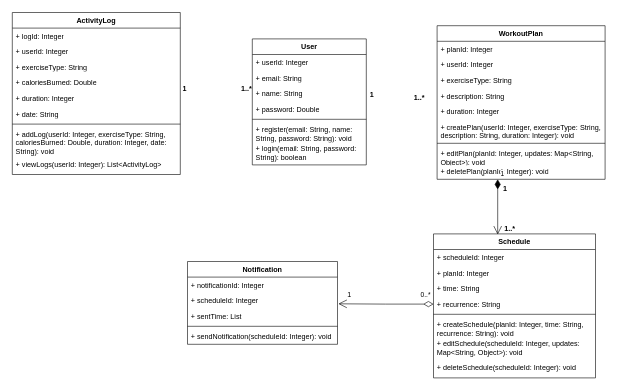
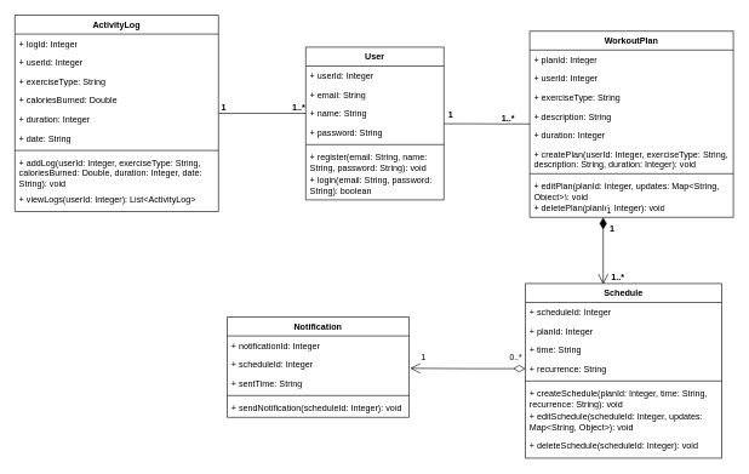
+ <mxCell id="51" style="rounded=0;orthogonalLoop=1;jettySize=auto;html=1;endArrow=none;endFill=0;" parent="1" source="5" target="37" edge="1"><mxGeometry relative="1" as="geometry" /></mxCell>
+ <mxCell id="10" style="rounded=0;orthogonalLoop=1;jettySize=auto;html=1;endArrow=none;endFill=0;" parent="1" source="11" target="2" edge="1"><mxGeometry relative="1" as="geometry" /></mxCell>
- <mxCell id="6" value="+ password: Double&lt;div style=&quot;border-color: var(--border-color); padding: 0px; margin: 0px;&quot;&gt;&lt;br style=&quot;border-color: var(--border-color); padding: 0px; margin: 0px;&quot;&gt;&lt;/div&gt;" style="text;strokeColor=none;fillColor=none;align=left;verticalAlign=top;spacingLeft=4;spacingRight=4;overflow=hidden;rotatable=0;points=[[0,0.5],[1,0.5]];portConstraint=eastwest;whiteSpace=wrap;html=1;" parent="2" vertex="1"><mxGeometry y="104" width="190" height="26" as="geometry" /></mxCell>
+ <mxCell id="6" value="+ password: String&lt;div style=&quot;border-color: var(--border-color); padding: 0px; margin: 0px;&quot;&gt;&lt;br style=&quot;border-color: var(--border-color); padding: 0px; margin: 0px;&quot;&gt;&lt;/div&gt;" style="text;strokeColor=none;fillColor=none;align=left;verticalAlign=top;spacingLeft=4;spacingRight=4;overflow=hidden;rotatable=0;points=[[0,0.5],[1,0.5]];portConstraint=eastwest;whiteSpace=wrap;html=1;" parent="2" vertex="1"><mxGeometry y="104" width="190" height="26" as="geometry" /></mxCell>
- <mxCell id="34" value="+&amp;nbsp;sentTime: List" style="text;strokeColor=none;fillColor=none;align=left;verticalAlign=top;spacingLeft=4;spacingRight=4;overflow=hidden;rotatable=0;points=[[0,0.5],[1,0.5]];portConstraint=eastwest;whiteSpace=wrap;html=1;" parent="31" vertex="1"><mxGeometry y="78" width="250" height="26" as="geometry" /></mxCell>
+ <mxCell id="34" value="+&amp;nbsp;sentTime: String" style="text;strokeColor=none;fillColor=none;align=left;verticalAlign=top;spacingLeft=4;spacingRight=4;overflow=hidden;rotatable=0;points=[[0,0.5],[1,0.5]];portConstraint=eastwest;whiteSpace=wrap;html=1;" parent="31" vertex="1"><mxGeometry y="78" width="250" height="26" as="geometry" /></mxCell>
